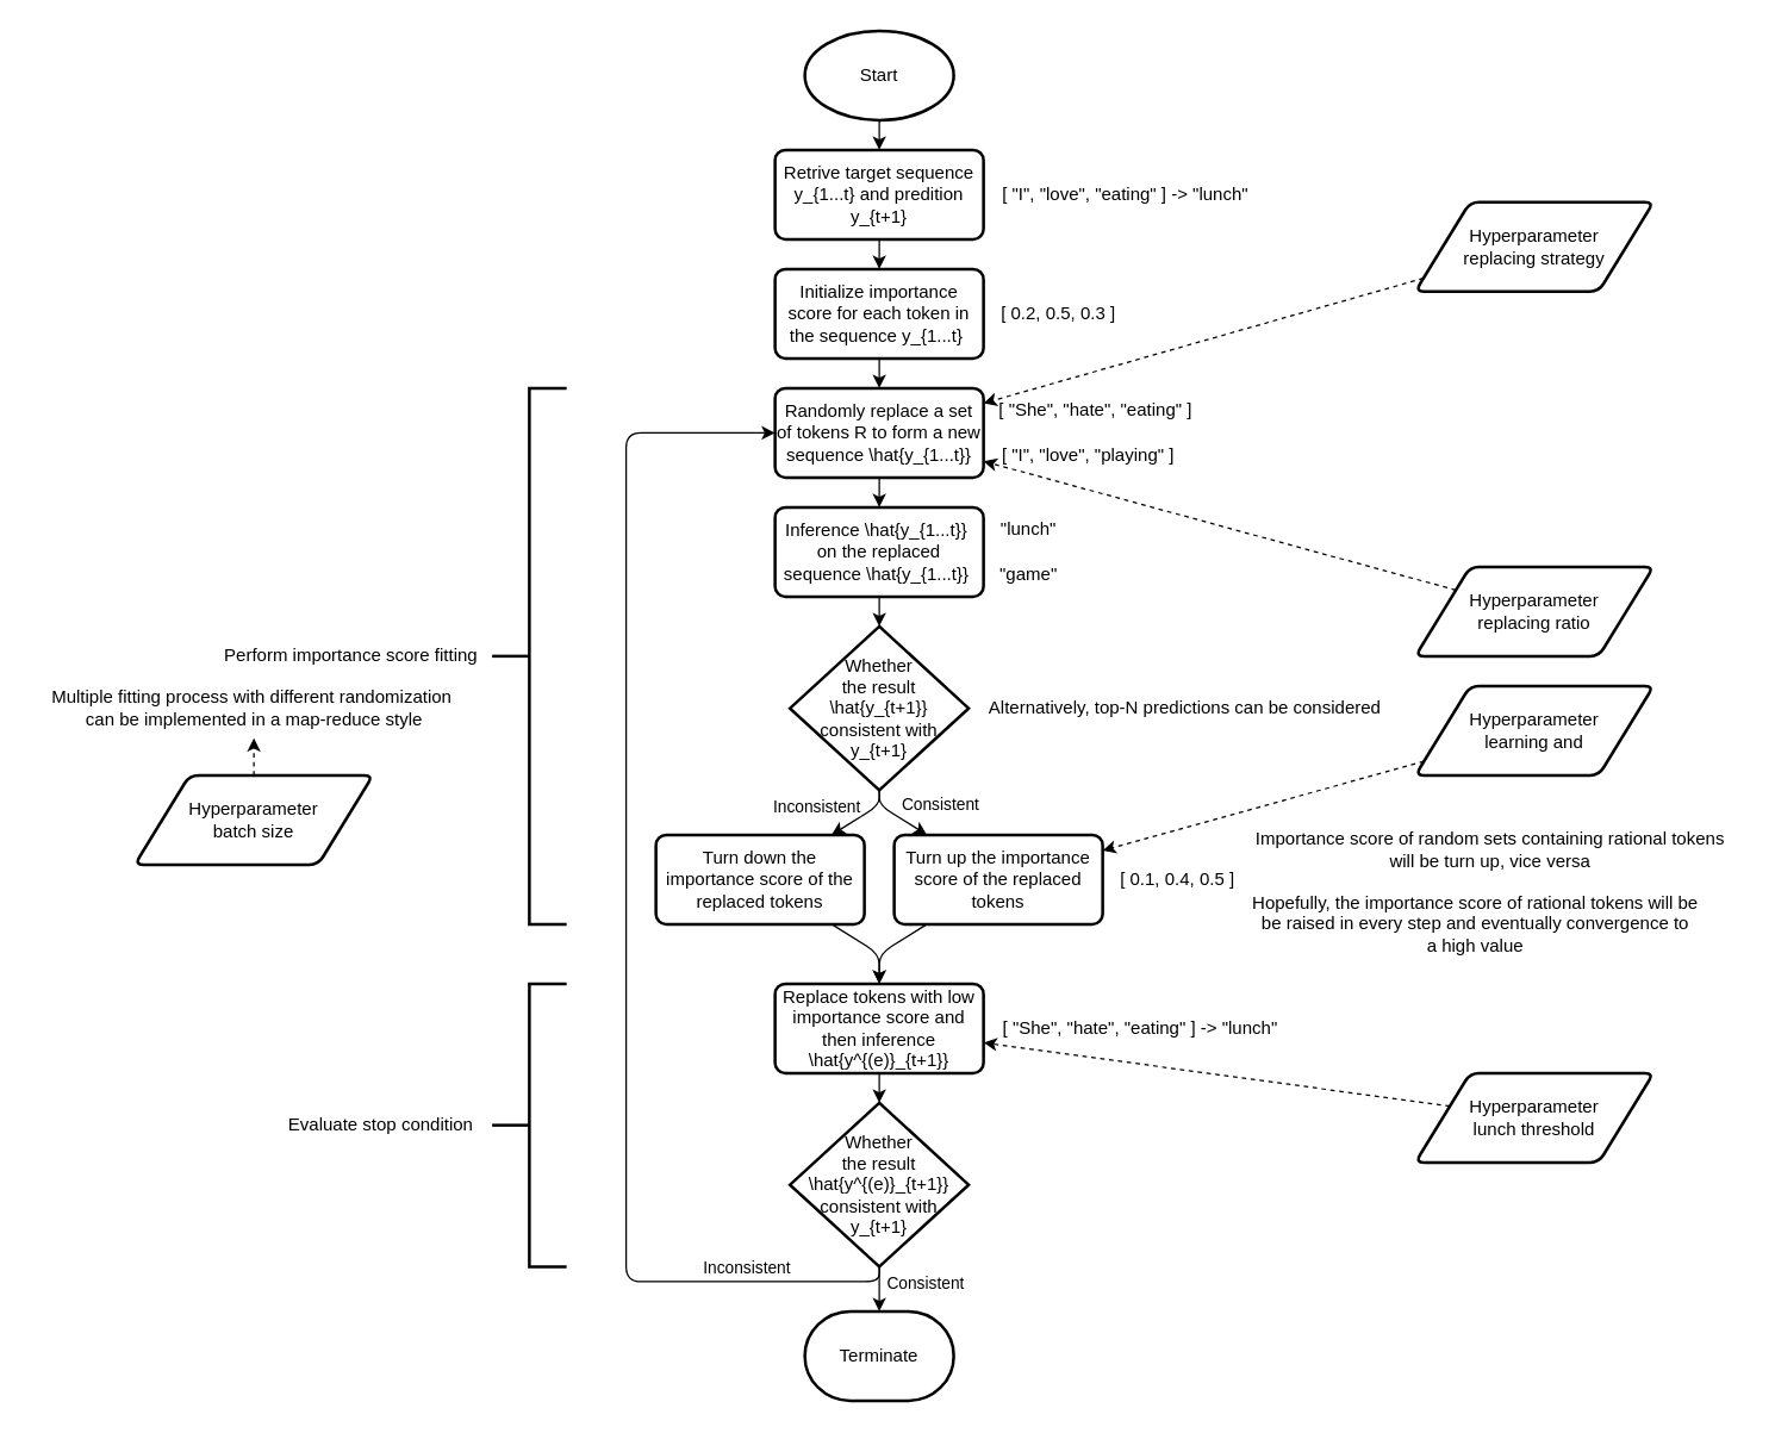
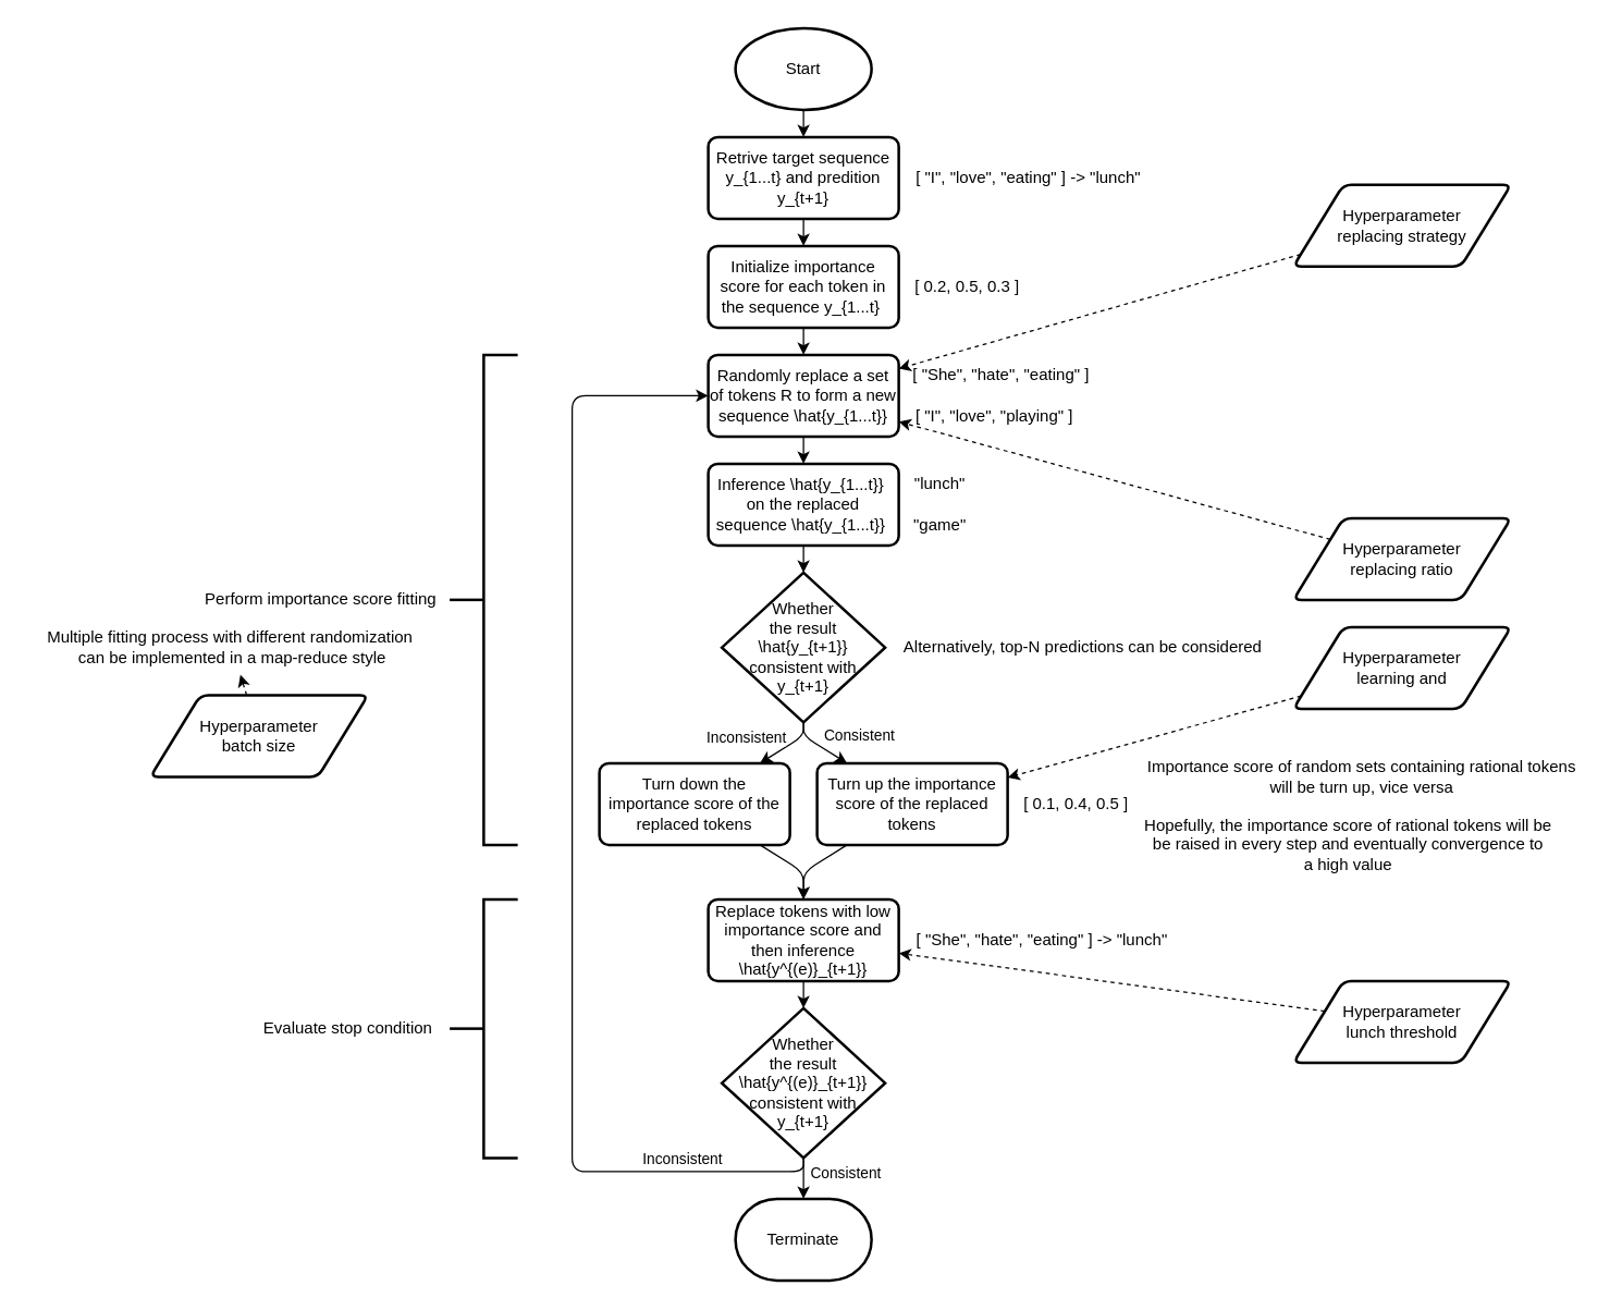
- <mxCell id="54" value="Hyperparameter&lt;br&gt;batch size" style="shape=parallelogram;html=1;strokeWidth=2;perimeter=parallelogramPerimeter;whiteSpace=wrap;rounded=1;arcSize=12;size=0.23;" vertex="1" parent="1"><mxGeometry x="90" y="520" width="160" height="60" as="geometry" /></mxCell>
+ <mxCell id="54" value="Hyperparameter&lt;br&gt;batch size" style="shape=parallelogram;html=1;strokeWidth=2;perimeter=parallelogramPerimeter;whiteSpace=wrap;rounded=1;arcSize=12;size=0.23;" vertex="1" parent="1"><mxGeometry x="110" y="510" width="160" height="60" as="geometry" /></mxCell>
